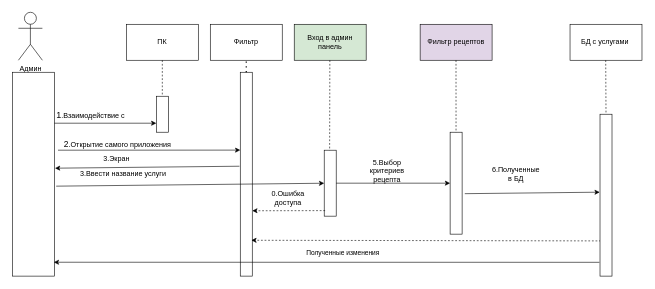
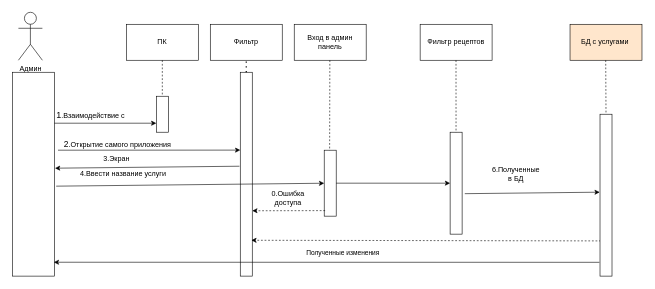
- <mxCell id="5" value="Вход в админ панель" style="rounded=0;whiteSpace=wrap;html=1;fillColor=#d5e8d4;" parent="1" vertex="1"><mxGeometry x="490" y="40" width="120" height="60" as="geometry" /></mxCell>
+ <mxCell id="5" value="Вход в админ панель" style="rounded=0;whiteSpace=wrap;html=1;" parent="1" vertex="1"><mxGeometry x="490" y="40" width="120" height="60" as="geometry" /></mxCell>
- <mxCell id="4" value="Фильтр рецептов" style="rounded=0;whiteSpace=wrap;html=1;fillColor=#e1d5e7;" parent="1" vertex="1"><mxGeometry x="700" y="40" width="120" height="60" as="geometry" /></mxCell>
+ <mxCell id="4" value="Фильтр рецептов" style="rounded=0;whiteSpace=wrap;html=1;" parent="1" vertex="1"><mxGeometry x="700" y="40" width="120" height="60" as="geometry" /></mxCell>
- <mxCell id="11" value="БД с услугами&amp;nbsp;" style="rounded=0;whiteSpace=wrap;html=1;" parent="1" vertex="1"><mxGeometry x="950" y="40" width="120" height="60" as="geometry" /></mxCell>
+ <mxCell id="11" value="БД с услугами&amp;nbsp;" style="rounded=0;whiteSpace=wrap;html=1;fillColor=#ffe6cc;" parent="1" vertex="1"><mxGeometry x="950" y="40" width="120" height="60" as="geometry" /></mxCell>
- <mxCell id="26" value="5.Выбор критериев рецепта" style="text;html=1;strokeColor=none;fillColor=none;align=center;verticalAlign=middle;whiteSpace=wrap;rounded=0;" parent="1" vertex="1"><mxGeometry x="610" y="275" width="70" height="20" as="geometry" /></mxCell>
- <mxCell id="22" value="3.Ввести название услуги" style="text;html=1;strokeColor=none;fillColor=none;align=center;verticalAlign=middle;whiteSpace=wrap;rounded=0;" parent="1" vertex="1"><mxGeometry x="130" y="280" width="150" height="20" as="geometry" /></mxCell>
+ <mxCell id="22" value="4.Ввести название услуги" style="text;html=1;strokeColor=none;fillColor=none;align=center;verticalAlign=middle;whiteSpace=wrap;rounded=0;" parent="1" vertex="1"><mxGeometry x="130" y="280" width="150" height="20" as="geometry" /></mxCell>
